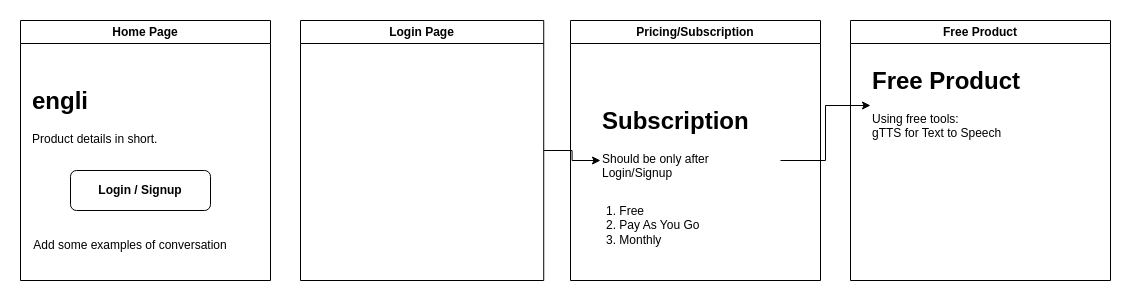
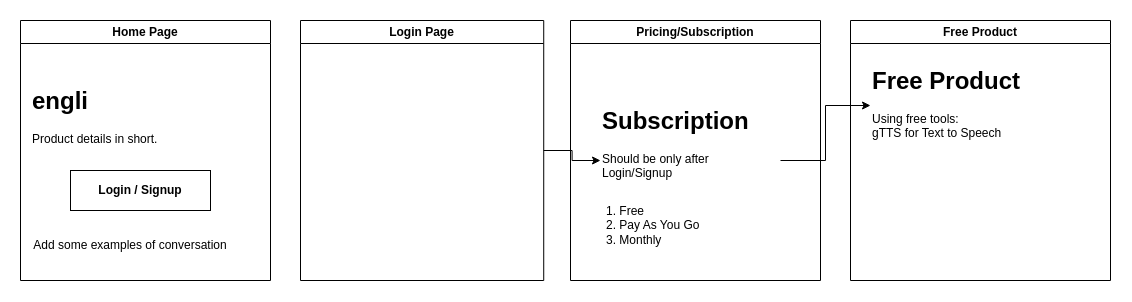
- <mxCell id="4" value="&lt;b&gt;Login / Signup&lt;/b&gt;" style="rounded=1;whiteSpace=wrap;html=1;" vertex="1" parent="2"><mxGeometry x="50" y="150" width="140" height="40" as="geometry" /></mxCell>
+ <mxCell id="4" value="&lt;b&gt;Login / Signup&lt;/b&gt;" style="whiteSpace=wrap;html=1;rounded=0;" vertex="1" parent="2"><mxGeometry x="50" y="150" width="140" height="40" as="geometry" /></mxCell>
